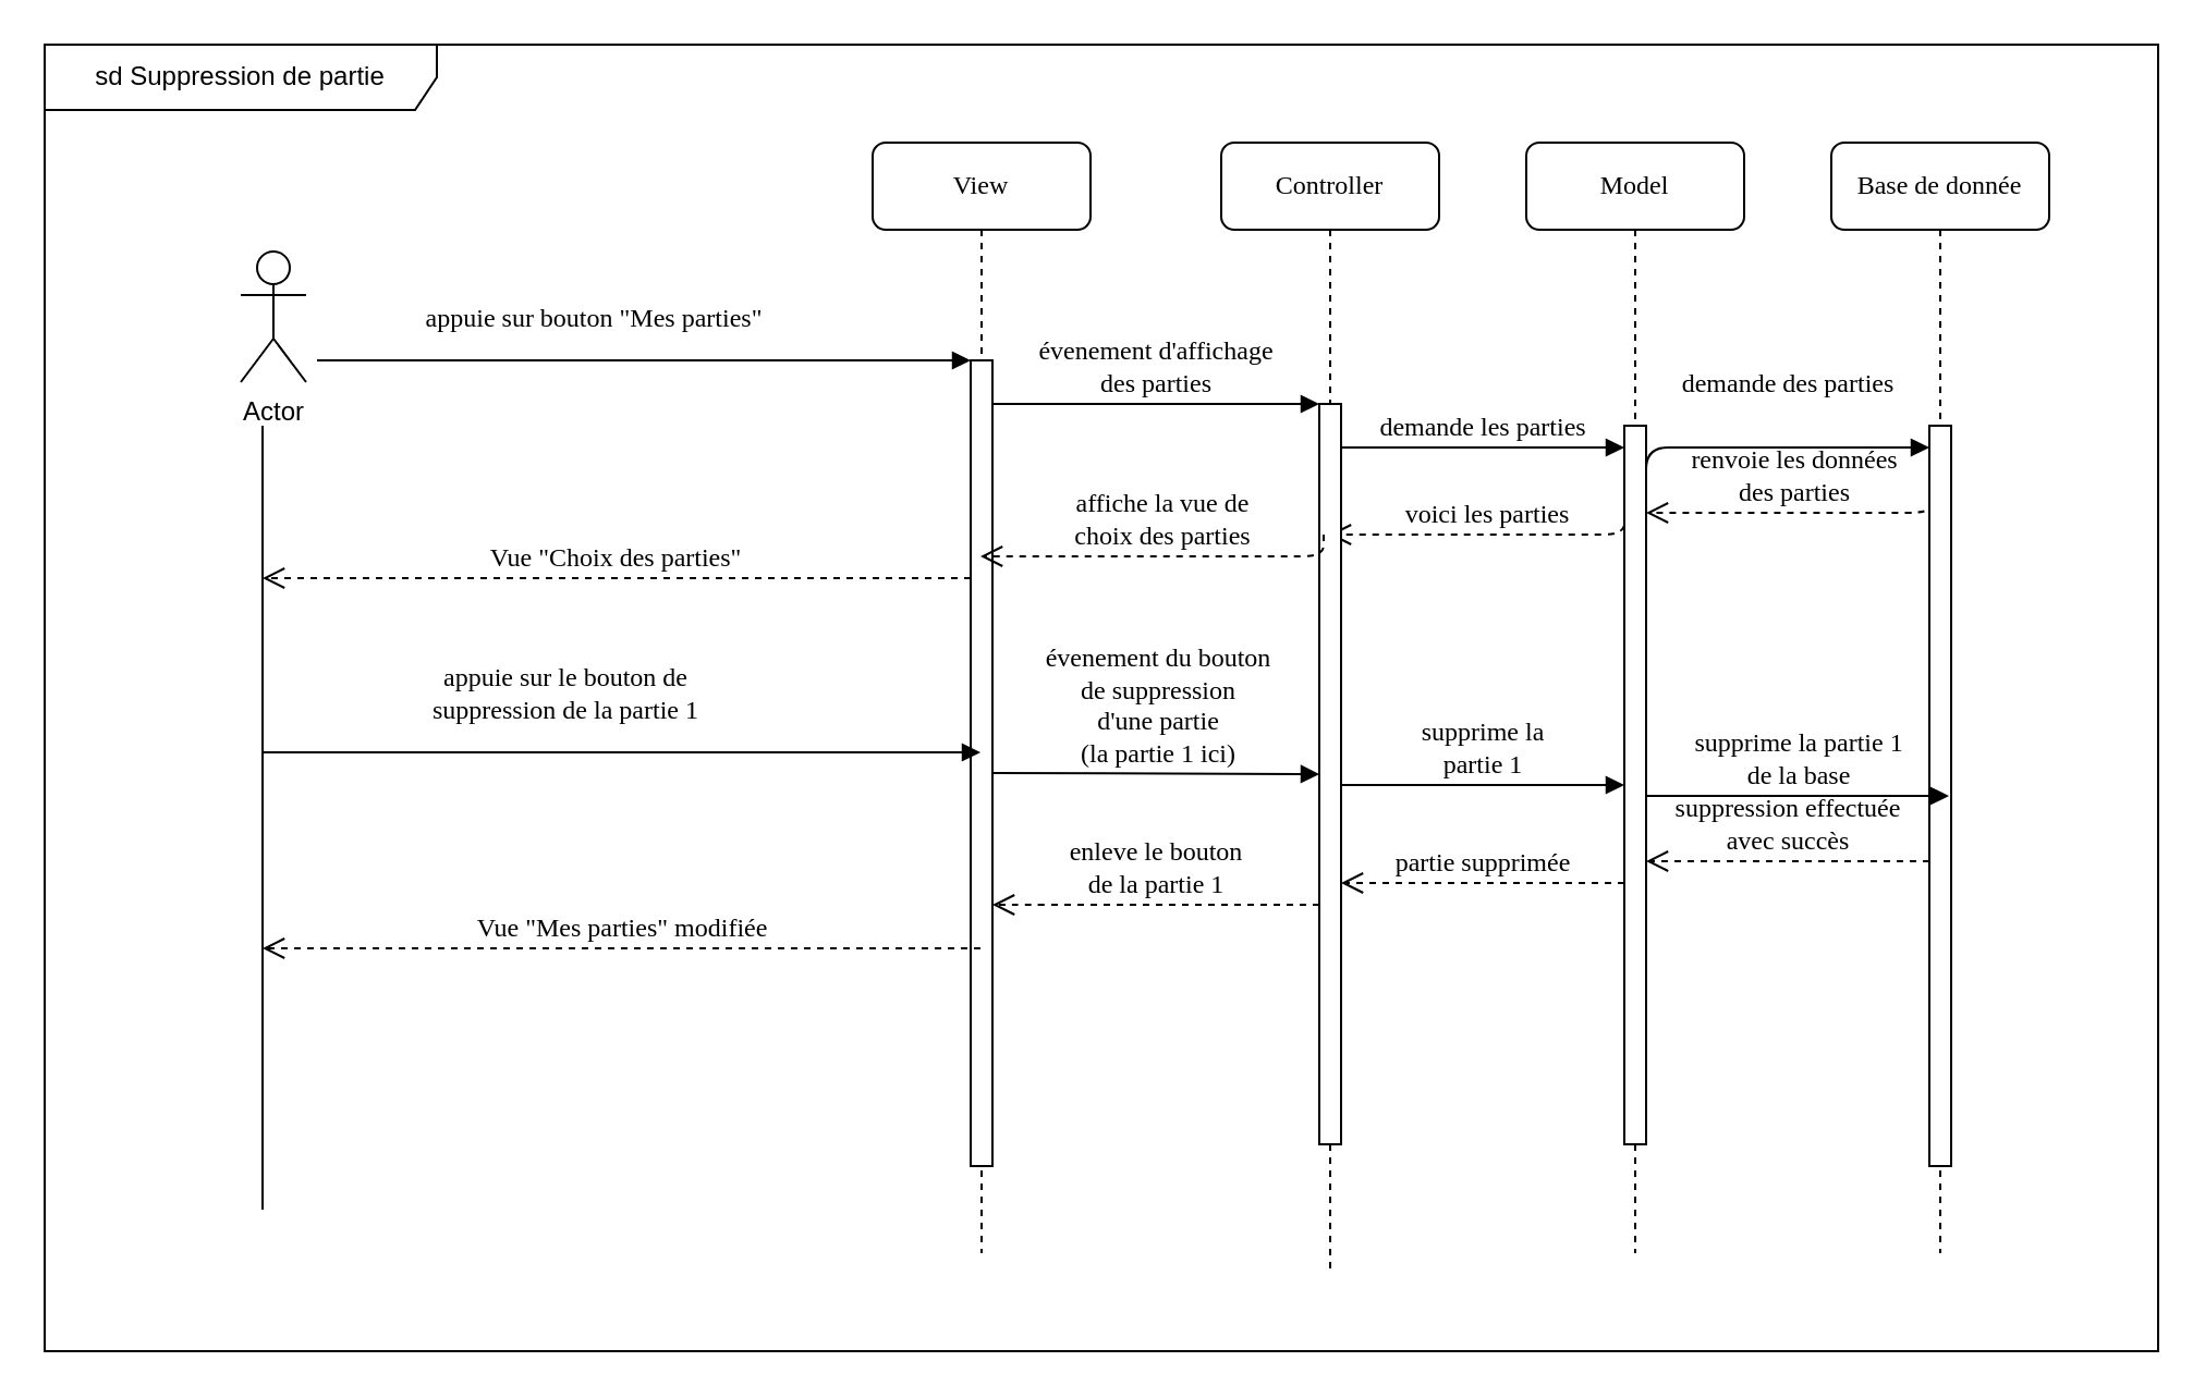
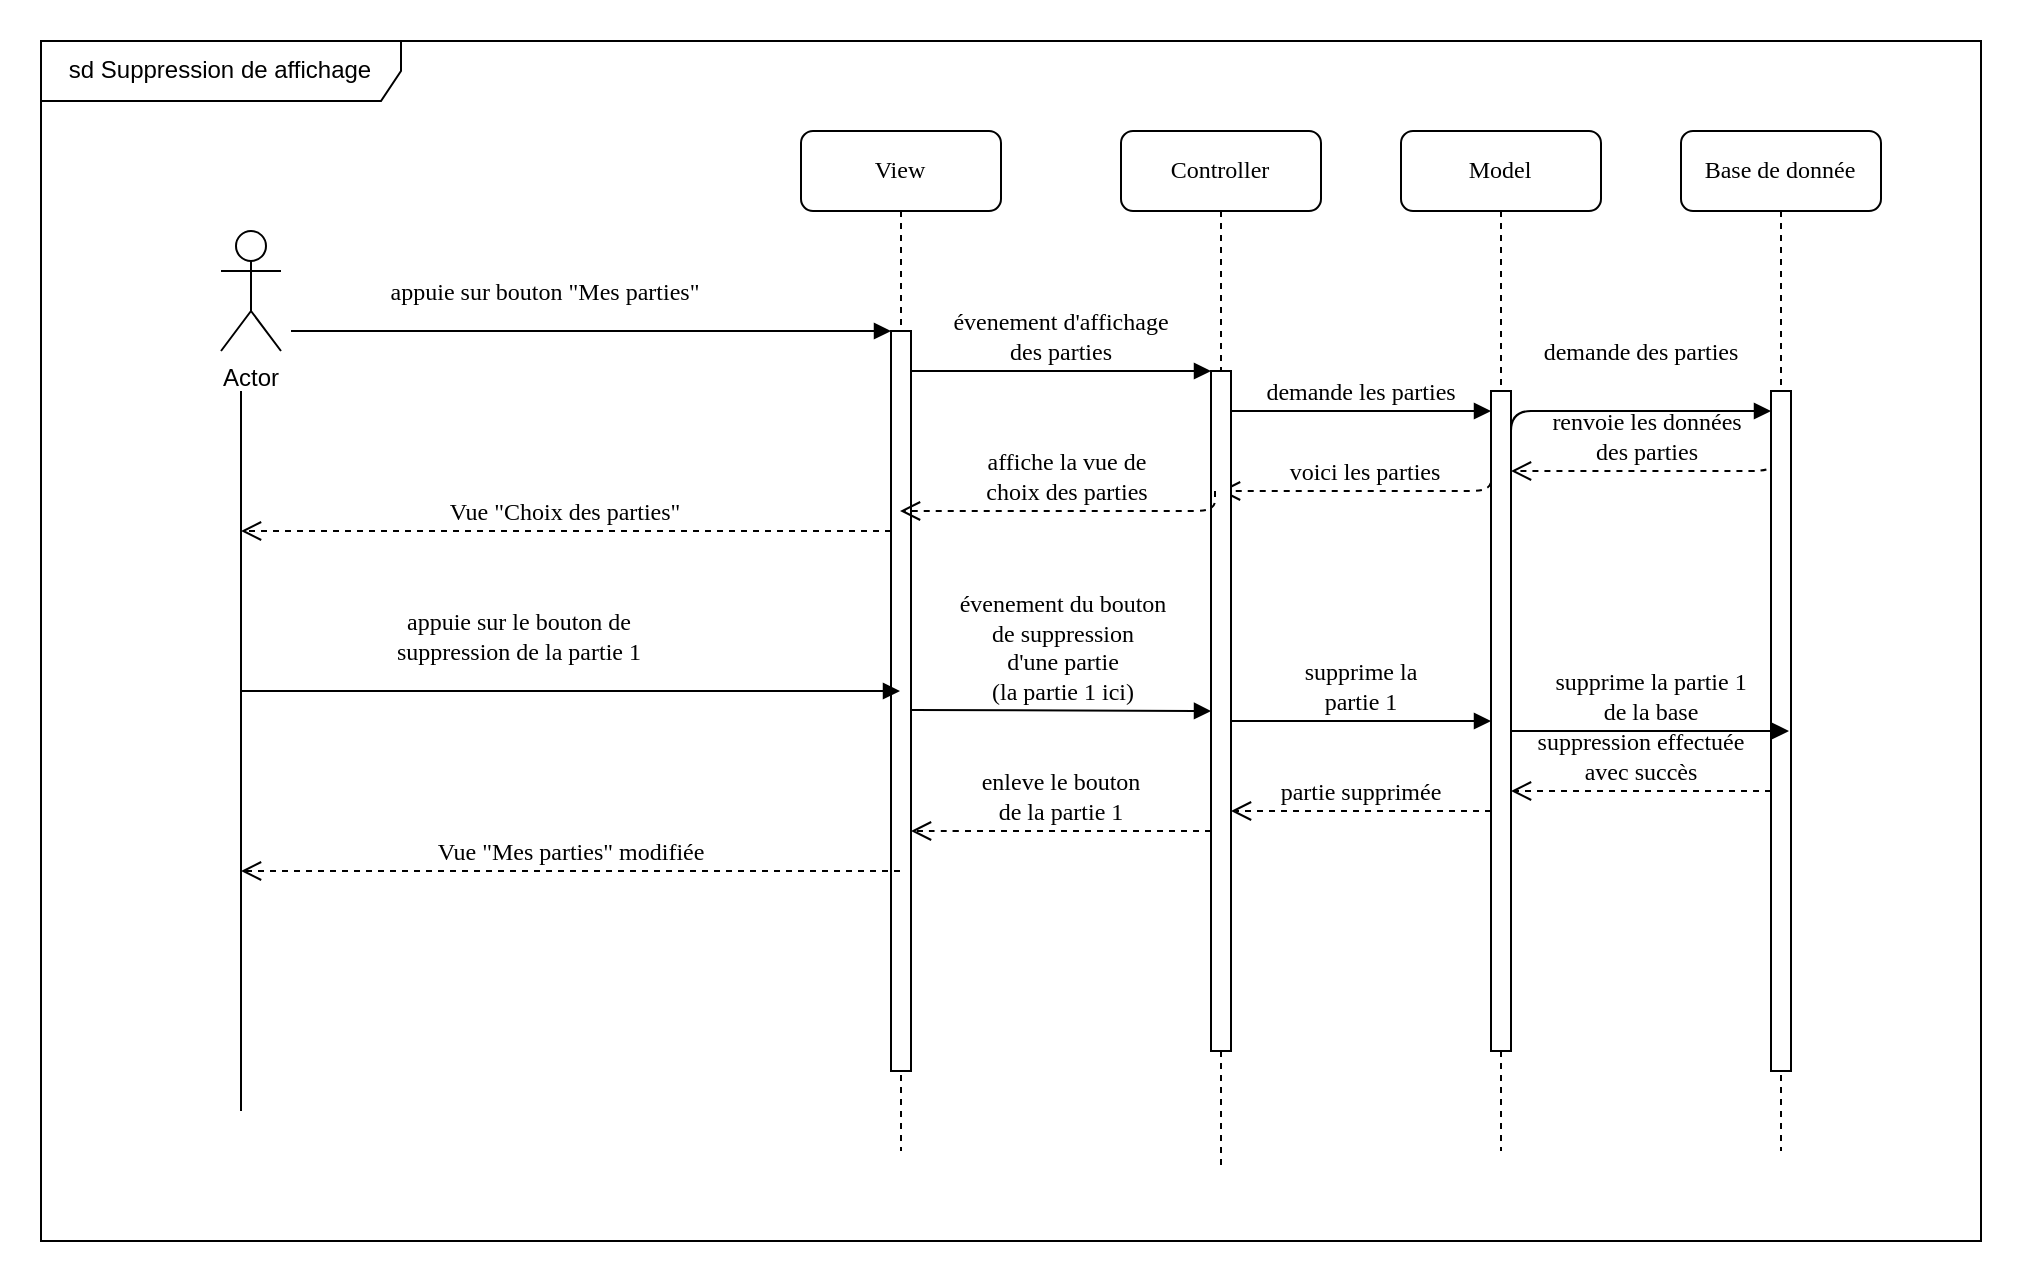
- <mxCell id="28" value="sd Suppression de partie" style="shape=umlFrame;whiteSpace=wrap;html=1;width=180;height=30;" parent="1" vertex="1"><mxGeometry x="20" y="20" width="970" height="600" as="geometry" /></mxCell>
+ <mxCell id="28" value="sd Suppression de affichage" style="shape=umlFrame;whiteSpace=wrap;html=1;width=180;height=30;" parent="1" vertex="1"><mxGeometry x="20" y="20" width="970" height="600" as="geometry" /></mxCell>
